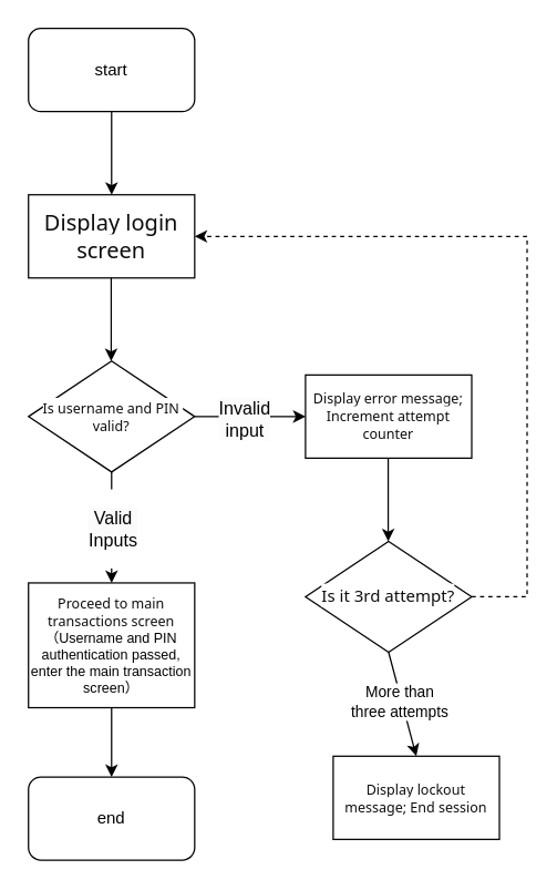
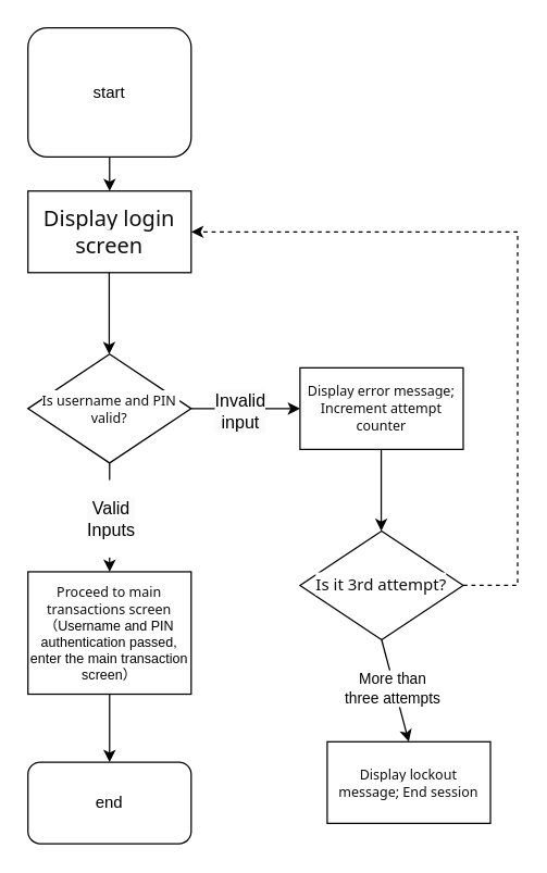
- <mxCell id="2" value="start" style="rounded=1;whiteSpace=wrap;html=1;" vertex="1" parent="1"><mxGeometry x="20" y="20" width="120" height="60" as="geometry" /></mxCell>
+ <mxCell id="2" value="start" style="rounded=1;whiteSpace=wrap;html=1;" vertex="1" parent="1"><mxGeometry x="20" y="20" width="120" height="95" as="geometry" /></mxCell>
